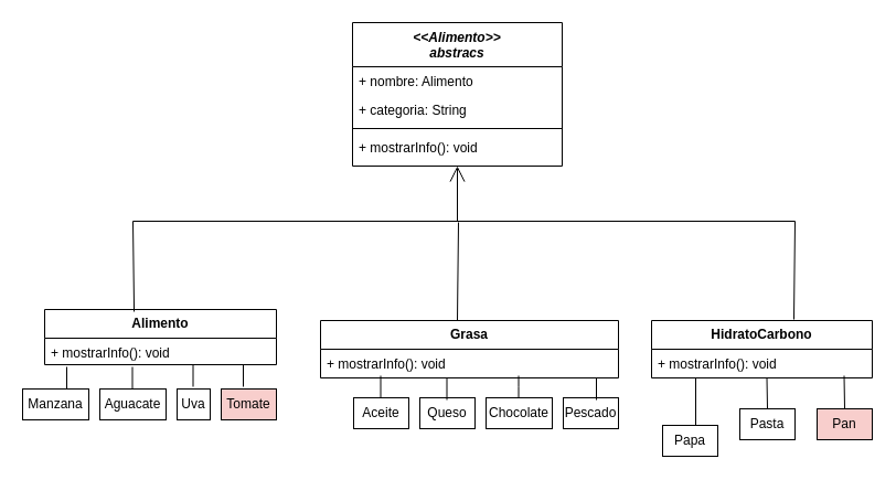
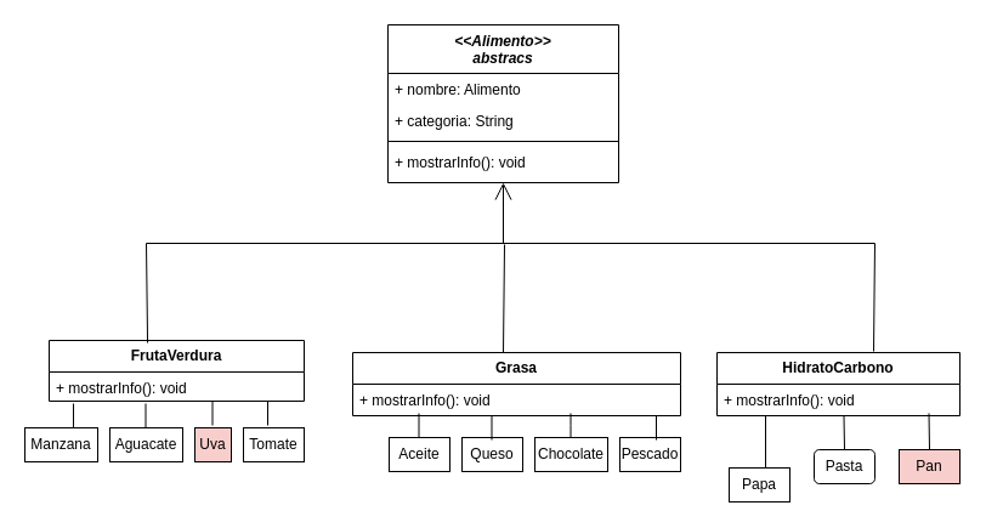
- <mxCell id="11" value="&lt;b&gt;Alimento&lt;/b&gt;" style="swimlane;fontStyle=0;childLayout=stackLayout;horizontal=1;startSize=26;fillColor=none;horizontalStack=0;resizeParent=1;resizeParentMax=0;resizeLast=0;collapsible=1;marginBottom=0;whiteSpace=wrap;html=1;" vertex="1" parent="1"><mxGeometry x="40" y="280" width="210" height="50" as="geometry" /></mxCell>
+ <mxCell id="11" value="&lt;b&gt;FrutaVerdura&lt;/b&gt;" style="swimlane;fontStyle=0;childLayout=stackLayout;horizontal=1;startSize=26;fillColor=none;horizontalStack=0;resizeParent=1;resizeParentMax=0;resizeLast=0;collapsible=1;marginBottom=0;whiteSpace=wrap;html=1;" vertex="1" parent="1"><mxGeometry x="40" y="280" width="210" height="50" as="geometry" /></mxCell>
- <mxCell id="15" value="Uva" style="html=1;whiteSpace=wrap;" vertex="1" parent="1"><mxGeometry x="160" y="352" width="30" height="28" as="geometry" /></mxCell>
+ <mxCell id="15" value="Uva" style="html=1;whiteSpace=wrap;fillColor=#f8cecc;" vertex="1" parent="1"><mxGeometry x="160" y="352" width="30" height="28" as="geometry" /></mxCell>
- <mxCell id="16" value="Tomate" style="html=1;whiteSpace=wrap;fillColor=#f8cecc;" vertex="1" parent="1"><mxGeometry x="200" y="352" width="50" height="28" as="geometry" /></mxCell>
+ <mxCell id="16" value="Tomate" style="html=1;whiteSpace=wrap;" vertex="1" parent="1"><mxGeometry x="200" y="352" width="50" height="28" as="geometry" /></mxCell>
- <mxCell id="22" value="Pasta" style="html=1;whiteSpace=wrap;" vertex="1" parent="1"><mxGeometry x="670" y="370" width="50" height="28" as="geometry" /></mxCell>
+ <mxCell id="22" value="Pasta" style="html=1;whiteSpace=wrap;rounded=1;" vertex="1" parent="1"><mxGeometry x="670" y="370" width="50" height="28" as="geometry" /></mxCell>
